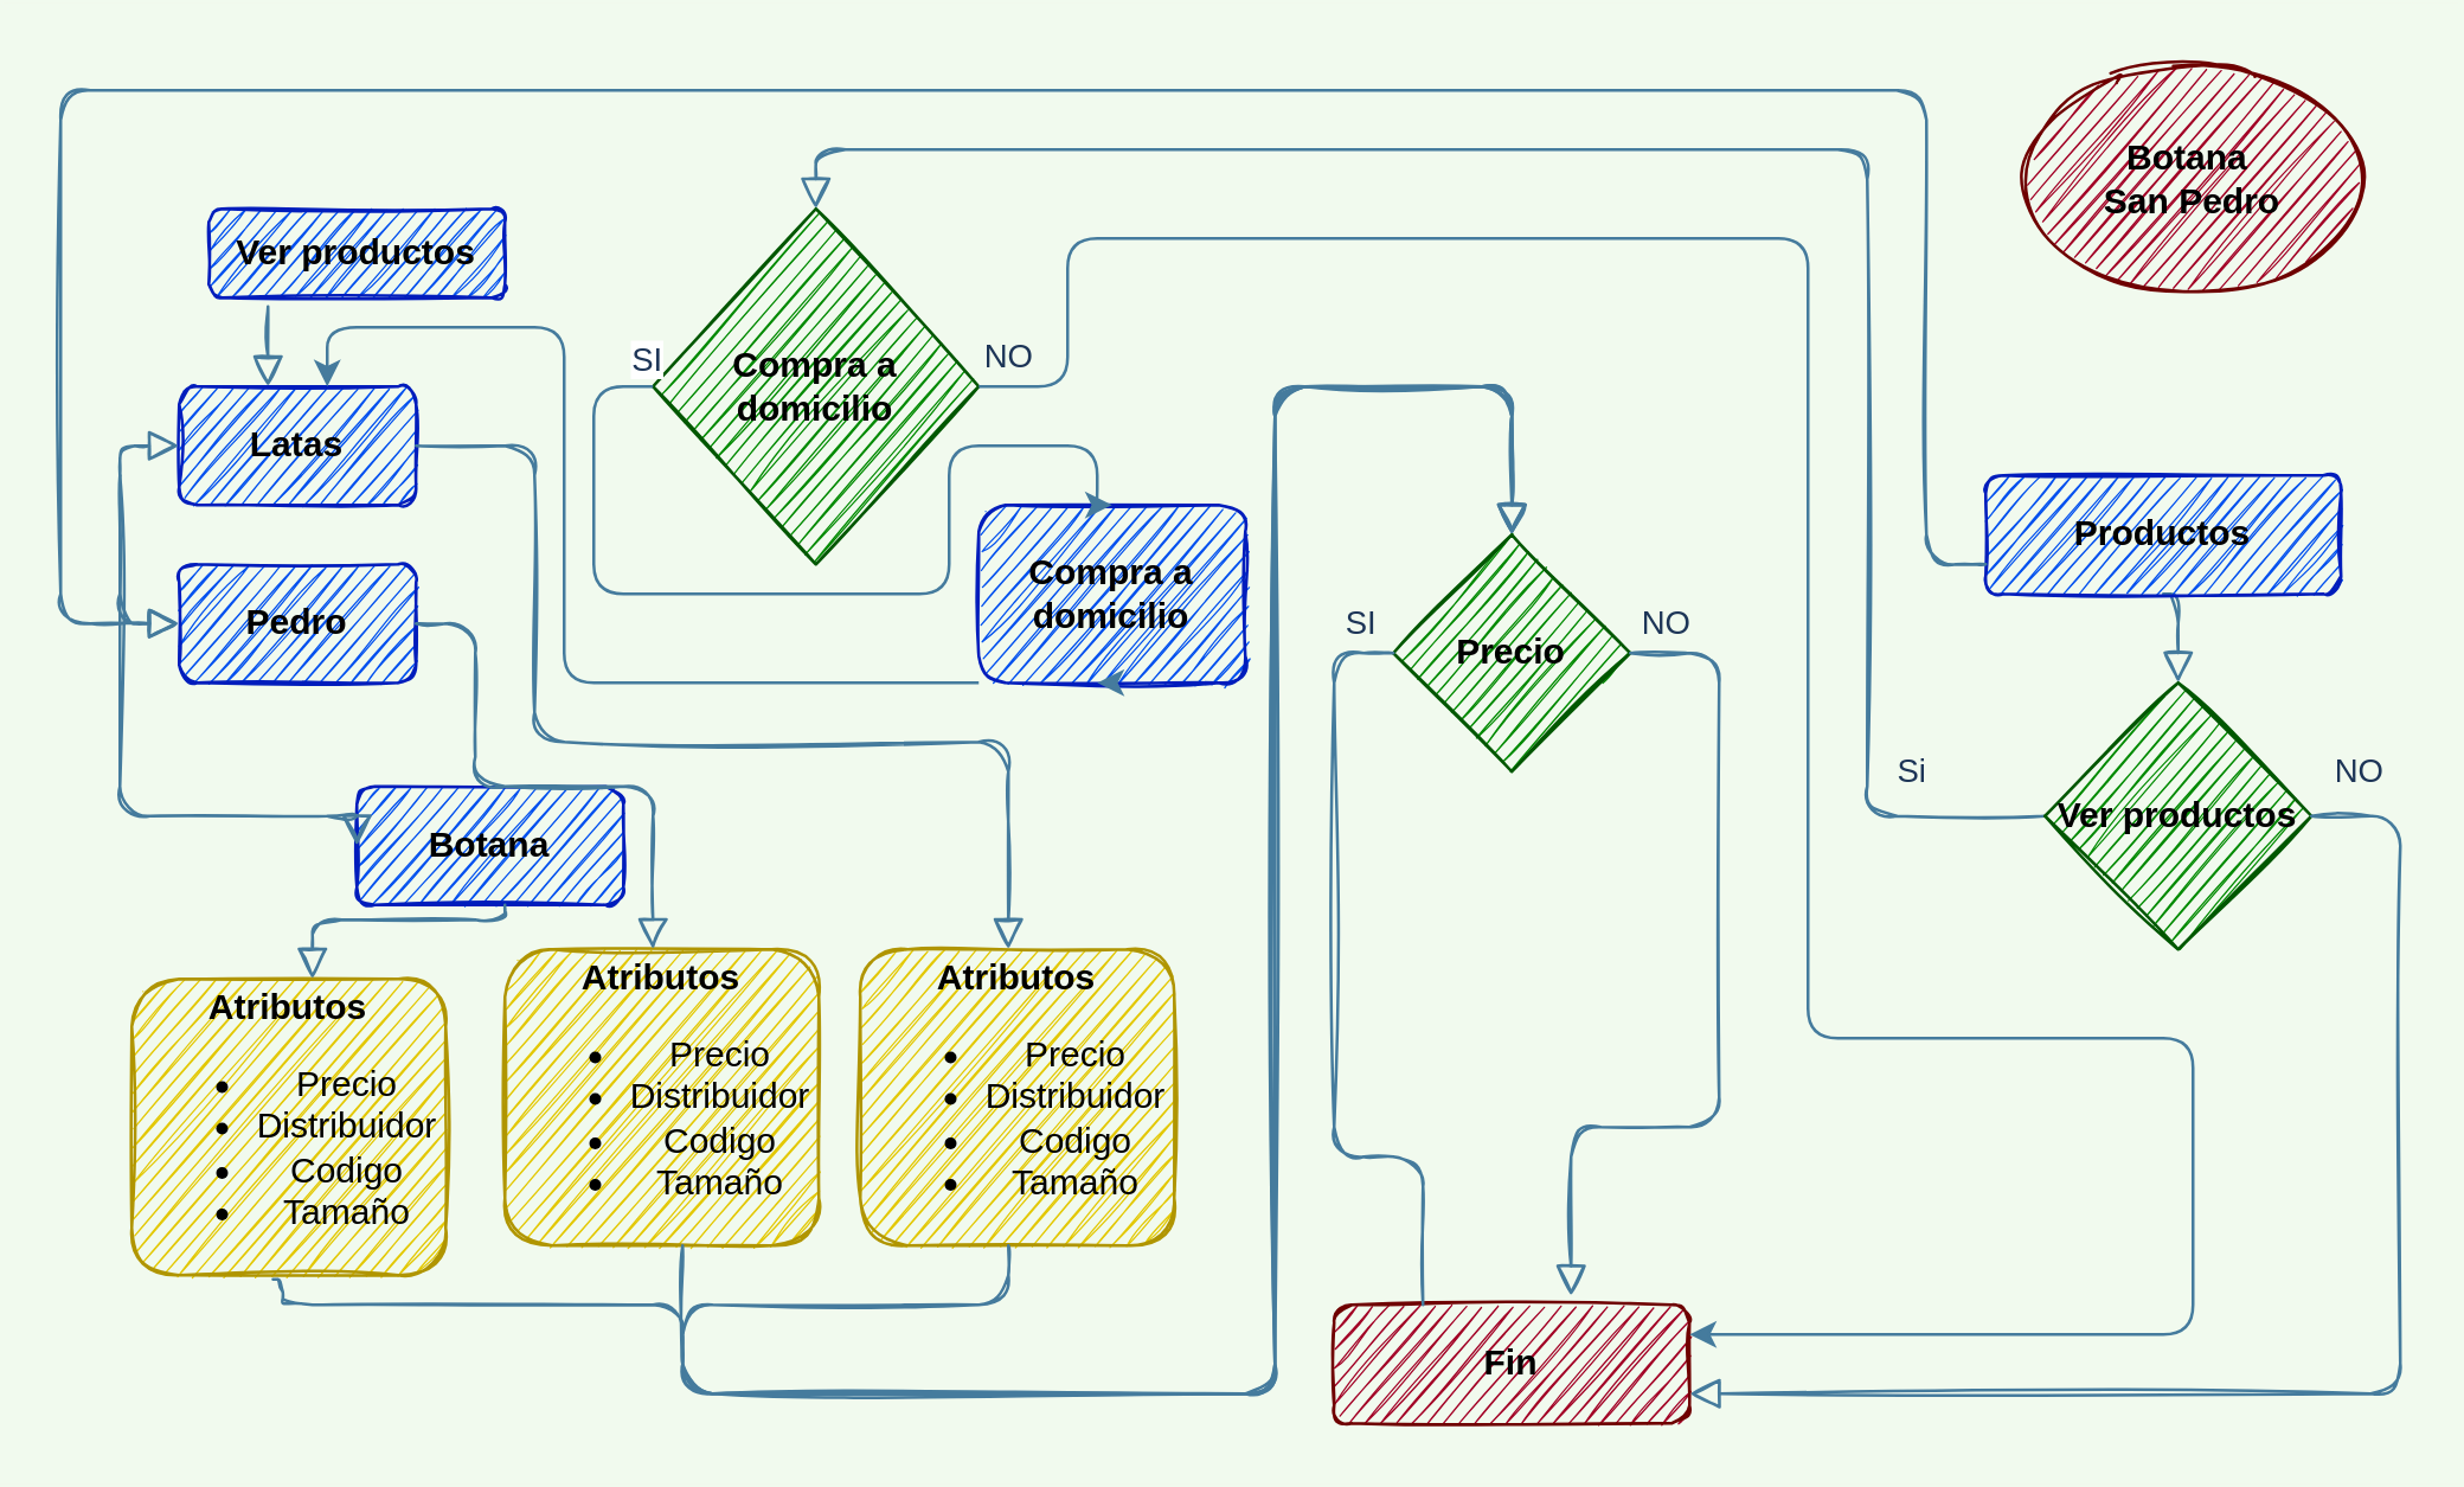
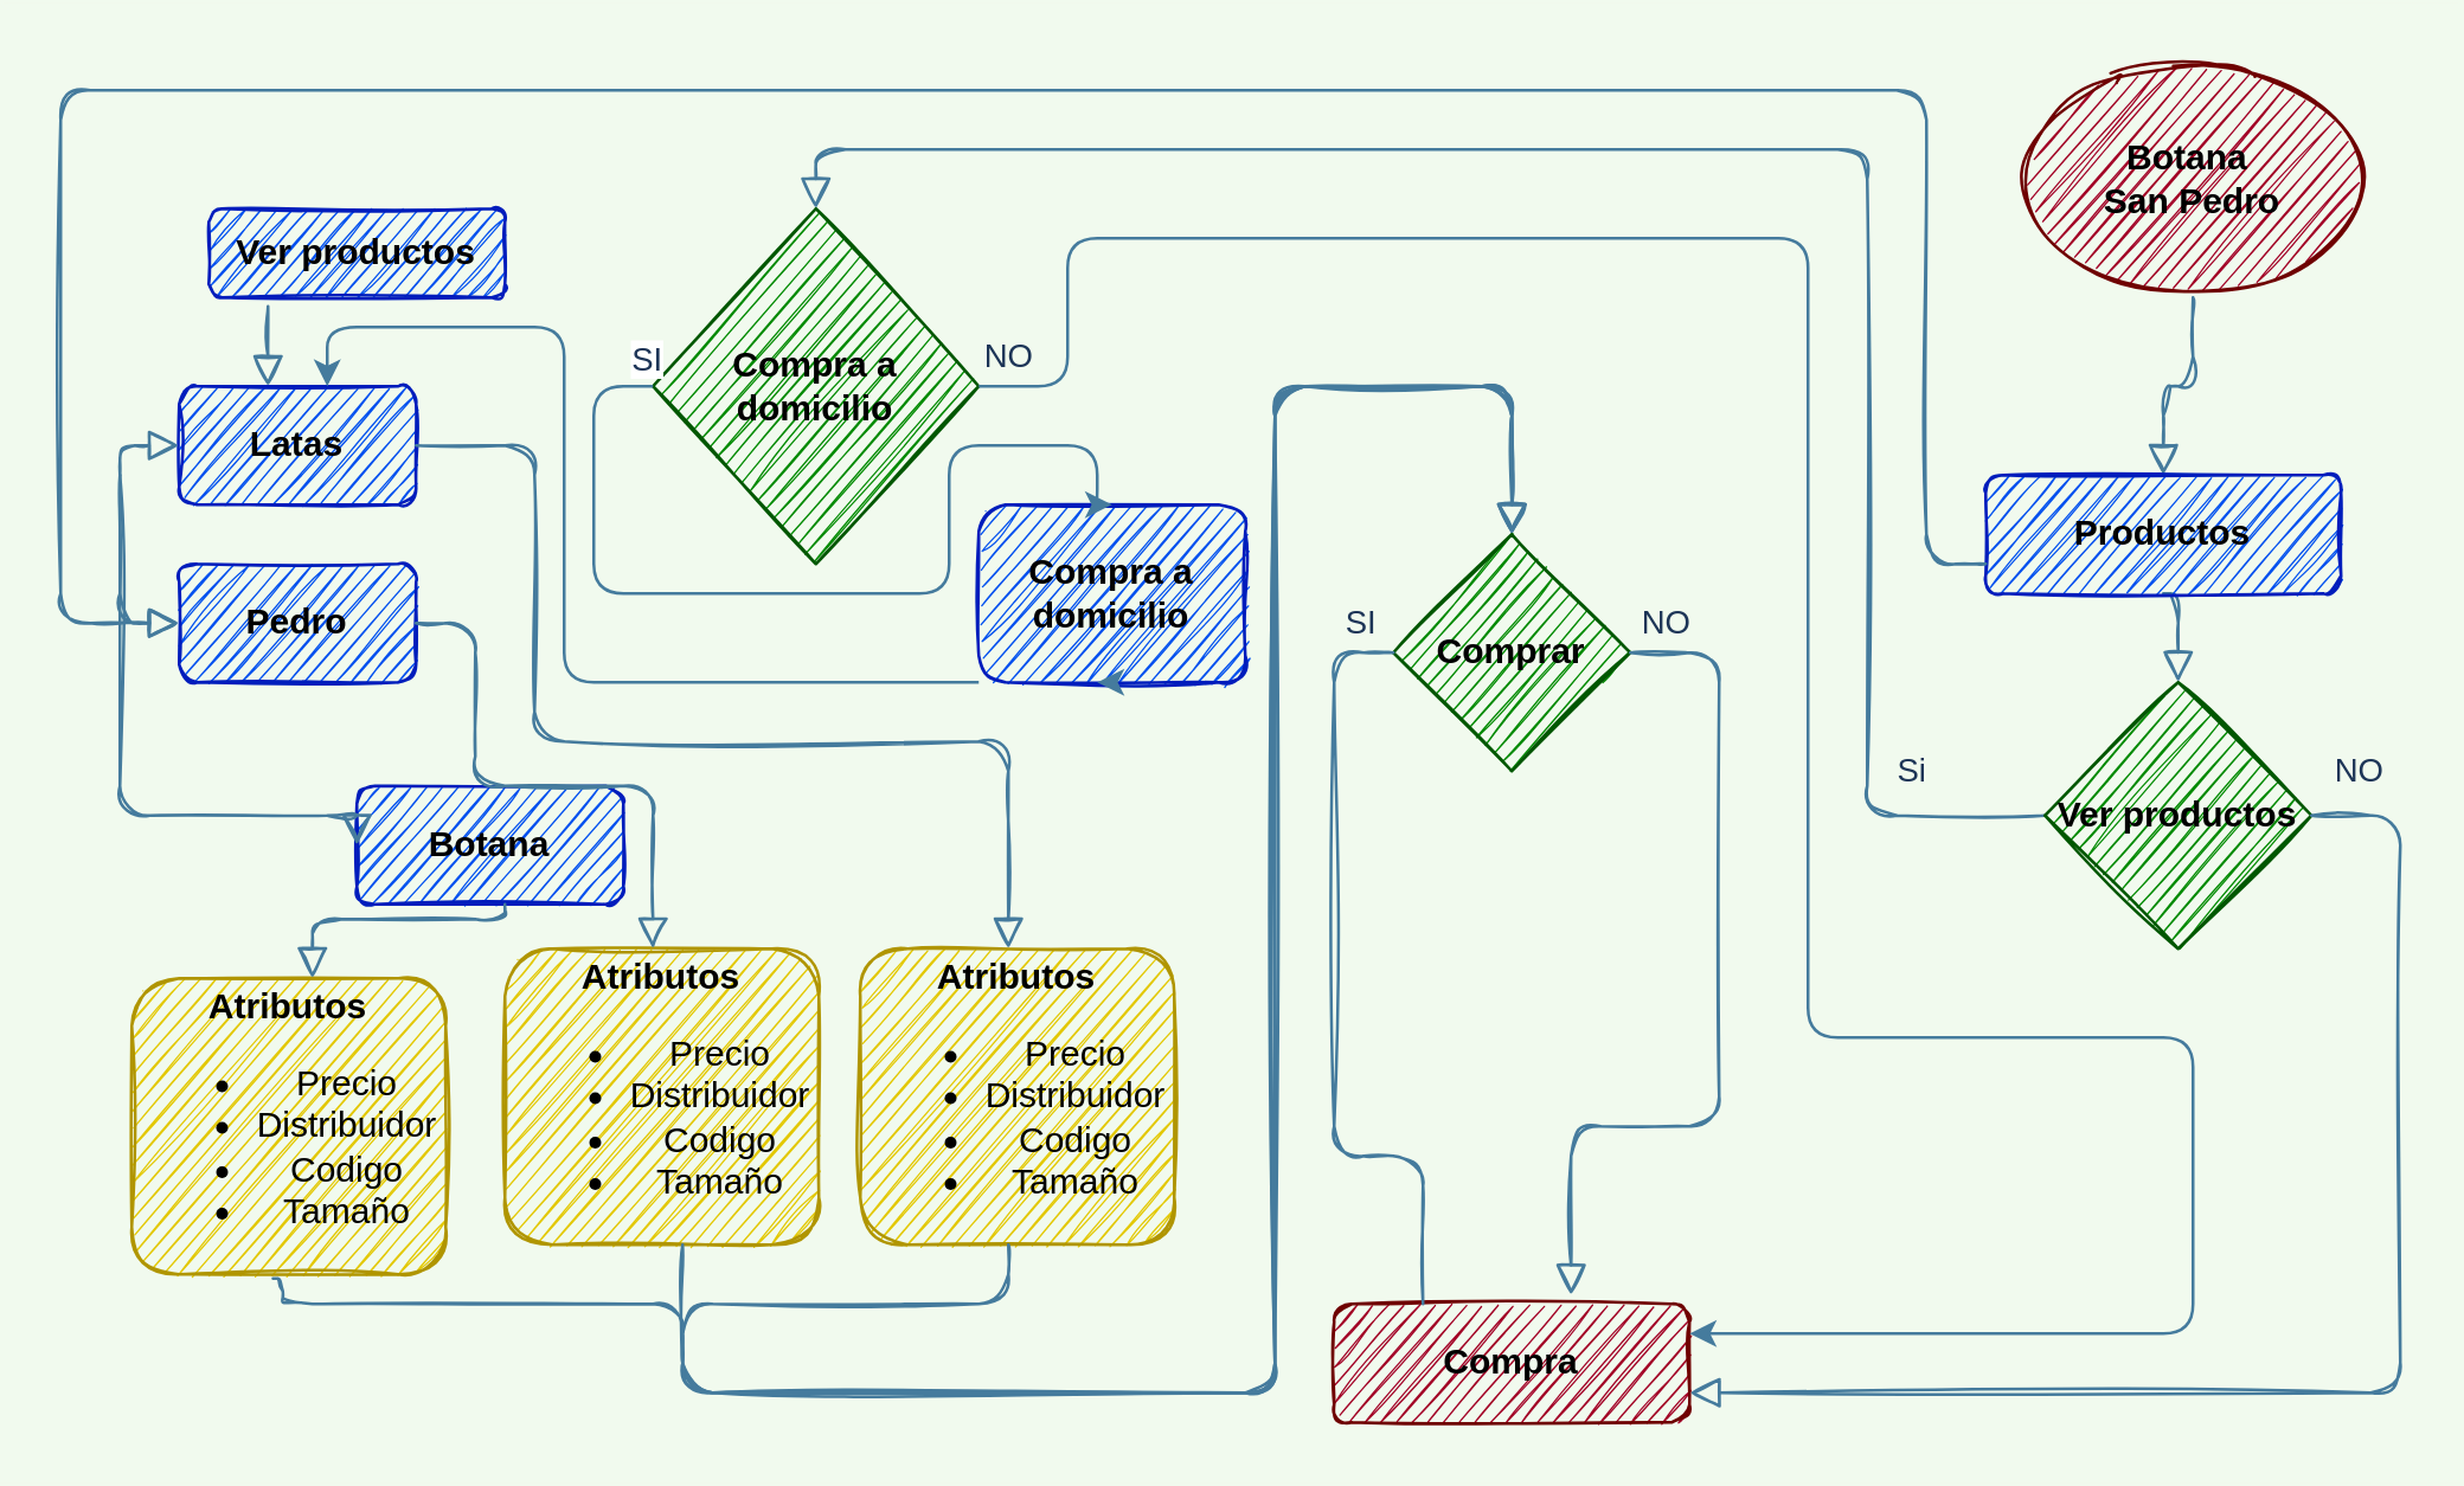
+ <mxCell id="2" value="" style="html=1;jettySize=auto;orthogonalLoop=1;fontSize=11;endArrow=block;endFill=0;endSize=8;strokeWidth=1;shadow=0;labelBackgroundColor=none;edgeStyle=orthogonalEdgeStyle;sketch=1;strokeColor=#457B9D;fontColor=#1D3557;entryX=0.5;entryY=0;entryDx=0;entryDy=0;exitX=0.5;exitY=1;exitDx=0;exitDy=0;" parent="1" source="13" target="5" edge="1"><mxGeometry relative="1" as="geometry"><mxPoint x="700.059" y="60" as="sourcePoint" /></mxGeometry></mxCell>
- <mxCell id="26" value="&lt;font color=&quot;#000000&quot;&gt;&lt;b&gt;Precio&lt;/b&gt;&lt;/font&gt;" style="rhombus;whiteSpace=wrap;html=1;rounded=0;sketch=1;fontColor=#ffffff;strokeColor=#005700;fillColor=#008a00;" vertex="1" parent="1"><mxGeometry x="470" y="180" width="80" height="80" as="geometry" /></mxCell>
+ <mxCell id="26" value="&lt;font color=&quot;#000000&quot;&gt;&lt;b&gt;Comprar&lt;/b&gt;&lt;/font&gt;" style="rhombus;whiteSpace=wrap;html=1;rounded=0;sketch=1;fontColor=#ffffff;strokeColor=#005700;fillColor=#008a00;" vertex="1" parent="1"><mxGeometry x="470" y="180" width="80" height="80" as="geometry" /></mxCell>
- <mxCell id="7" value="&lt;font color=&quot;#000000&quot;&gt;&lt;b&gt;Fin&lt;/b&gt;&lt;/font&gt;" style="whiteSpace=wrap;html=1;fontSize=12;glass=0;strokeWidth=1;shadow=0;sketch=1;rounded=1;fillColor=#a20025;strokeColor=#6F0000;fontColor=#ffffff;" parent="1" vertex="1"><mxGeometry x="450" y="440" width="120" height="40" as="geometry" /></mxCell>
+ <mxCell id="7" value="&lt;font color=&quot;#000000&quot;&gt;&lt;b&gt;Compra&lt;/b&gt;&lt;/font&gt;" style="whiteSpace=wrap;html=1;fontSize=12;glass=0;strokeWidth=1;shadow=0;sketch=1;rounded=1;fillColor=#a20025;strokeColor=#6F0000;fontColor=#ffffff;" parent="1" vertex="1"><mxGeometry x="450" y="440" width="120" height="40" as="geometry" /></mxCell>
